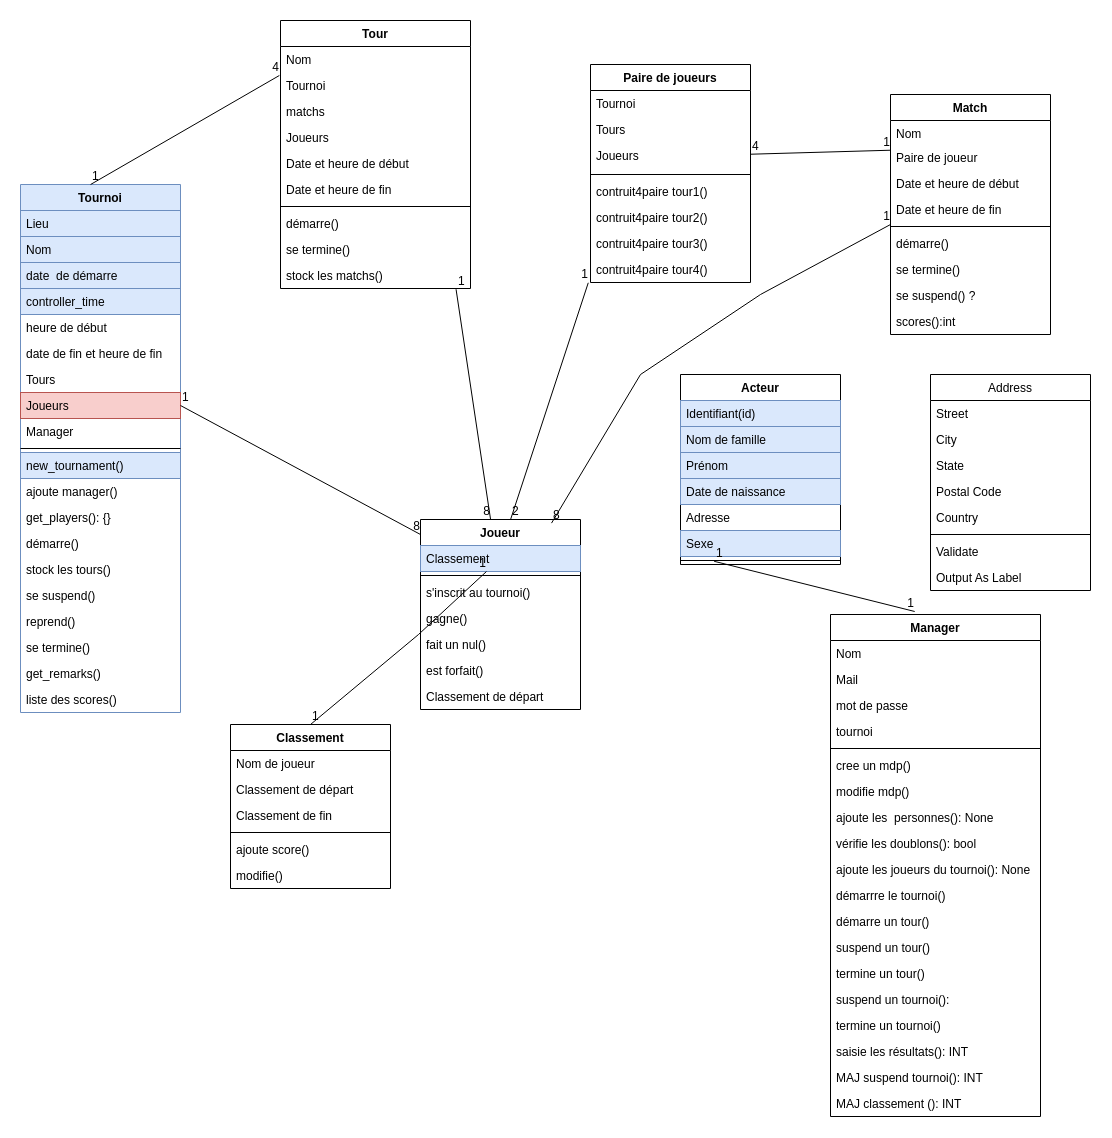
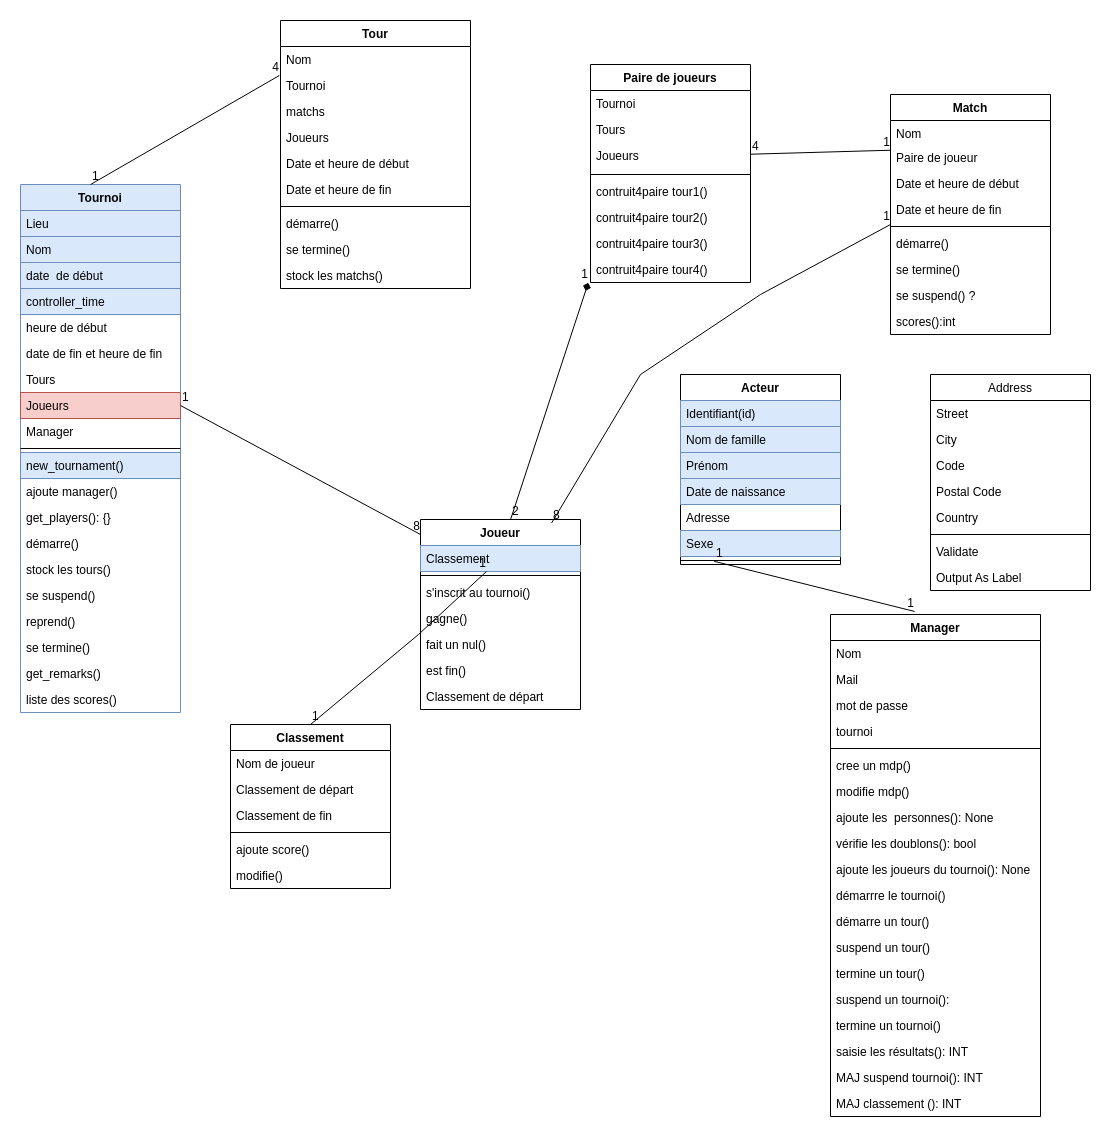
- <mxCell id="5" value="date  de démarre " style="text;strokeColor=#6c8ebf;fillColor=#dae8fc;align=left;verticalAlign=top;spacingLeft=4;spacingRight=4;overflow=hidden;rotatable=0;points=[[0,0.5],[1,0.5]];portConstraint=eastwest;" parent="2" vertex="1"><mxGeometry y="78" width="160" height="26" as="geometry" /></mxCell>
+ <mxCell id="5" value="date  de début " style="text;strokeColor=#6c8ebf;fillColor=#dae8fc;align=left;verticalAlign=top;spacingLeft=4;spacingRight=4;overflow=hidden;rotatable=0;points=[[0,0.5],[1,0.5]];portConstraint=eastwest;" parent="2" vertex="1"><mxGeometry y="78" width="160" height="26" as="geometry" /></mxCell>
- <mxCell id="117" value="" style="endArrow=none;html=1;rounded=0;entryX=-0.014;entryY=1.011;entryDx=0;entryDy=0;entryPerimeter=0;exitX=0.563;exitY=0;exitDx=0;exitDy=0;exitPerimeter=0;" parent="1" source="44" target="116" edge="1"><mxGeometry relative="1" as="geometry"><mxPoint x="470" y="364" as="sourcePoint" /><mxPoint x="640" y="314" as="targetPoint" /></mxGeometry></mxCell>
+ <mxCell id="117" value="" style="endArrow=diamond;html=1;rounded=0;entryX=-0.014;entryY=1.011;entryDx=0;entryDy=0;entryPerimeter=0;exitX=0.563;exitY=0;exitDx=0;exitDy=0;exitPerimeter=0;" parent="1" source="44" target="116" edge="1"><mxGeometry relative="1" as="geometry"><mxPoint x="470" y="364" as="sourcePoint" /><mxPoint x="640" y="314" as="targetPoint" /></mxGeometry></mxCell>
- <mxCell id="64" value="" style="endArrow=none;html=1;rounded=0;exitX=0.924;exitY=1.028;exitDx=0;exitDy=0;exitPerimeter=0;entryX=0.438;entryY=0;entryDx=0;entryDy=0;entryPerimeter=0;" parent="1" source="33" target="44" edge="1"><mxGeometry relative="1" as="geometry"><mxPoint x="435" y="314" as="sourcePoint" /><mxPoint x="595" y="314" as="targetPoint" /></mxGeometry></mxCell>
- <mxCell id="65" value="1" style="resizable=0;html=1;align=left;verticalAlign=bottom;" parent="64" connectable="0" vertex="1"><mxGeometry x="-1" relative="1" as="geometry" /></mxCell>
- <mxCell id="66" value="8" style="resizable=0;html=1;align=right;verticalAlign=bottom;" parent="64" connectable="0" vertex="1"><mxGeometry x="1" relative="1" as="geometry" /></mxCell>
- <mxCell id="55" value="State" style="text;align=left;verticalAlign=top;spacingLeft=4;spacingRight=4;overflow=hidden;rotatable=0;points=[[0,0.5],[1,0.5]];portConstraint=eastwest;rounded=0;shadow=0;html=0;" parent="52" vertex="1"><mxGeometry y="78" width="160" height="26" as="geometry" /></mxCell>
+ <mxCell id="55" value="Code" style="text;align=left;verticalAlign=top;spacingLeft=4;spacingRight=4;overflow=hidden;rotatable=0;points=[[0,0.5],[1,0.5]];portConstraint=eastwest;rounded=0;shadow=0;html=0;" parent="52" vertex="1"><mxGeometry y="78" width="160" height="26" as="geometry" /></mxCell>
- <mxCell id="50" value="est forfait()" style="text;strokeColor=none;fillColor=none;align=left;verticalAlign=top;spacingLeft=4;spacingRight=4;overflow=hidden;rotatable=0;points=[[0,0.5],[1,0.5]];portConstraint=eastwest;" parent="44" vertex="1"><mxGeometry y="138" width="160" height="26" as="geometry" /></mxCell>
+ <mxCell id="50" value="est fin()" style="text;strokeColor=none;fillColor=none;align=left;verticalAlign=top;spacingLeft=4;spacingRight=4;overflow=hidden;rotatable=0;points=[[0,0.5],[1,0.5]];portConstraint=eastwest;" parent="44" vertex="1"><mxGeometry y="138" width="160" height="26" as="geometry" /></mxCell>
